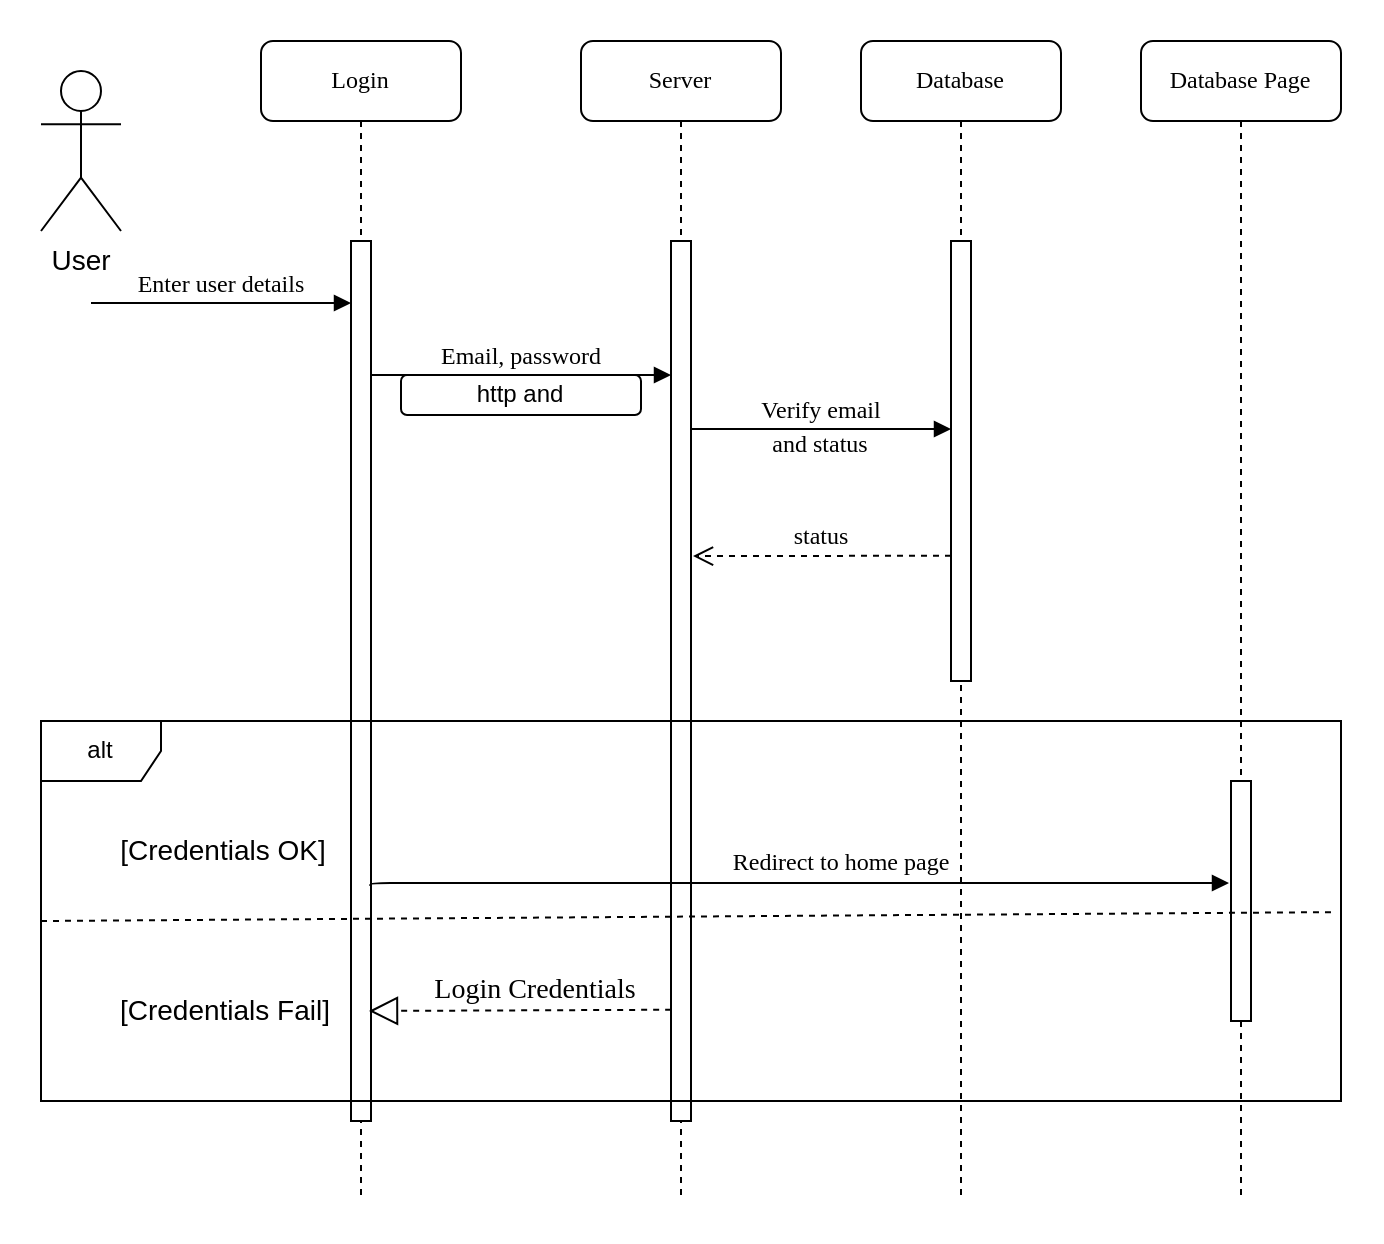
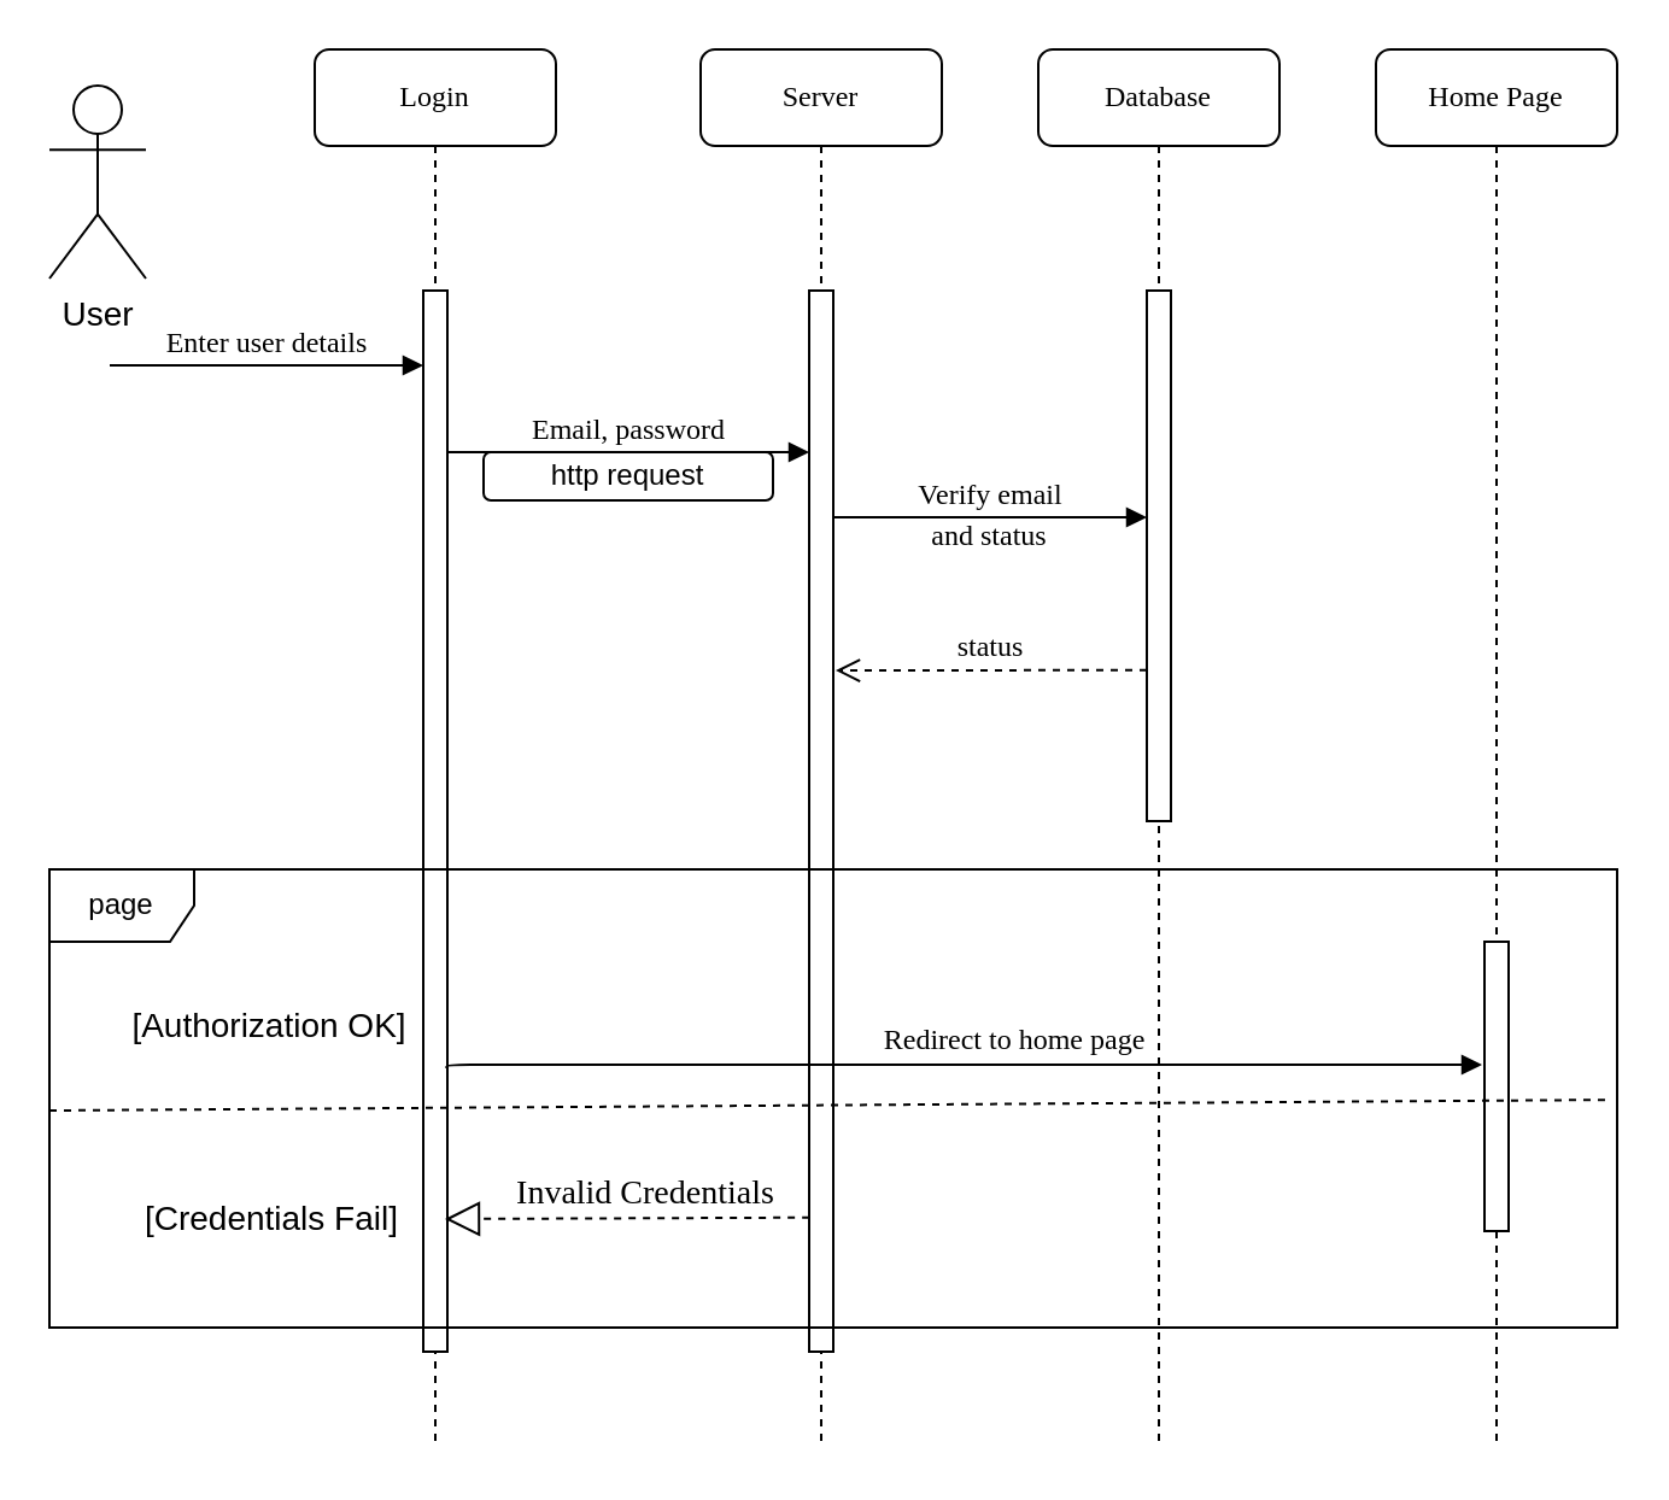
- <mxCell id="8" value="Database Page" style="shape=umlLifeline;perimeter=lifelinePerimeter;whiteSpace=wrap;html=1;container=1;collapsible=0;recursiveResize=0;outlineConnect=0;rounded=1;shadow=0;comic=0;labelBackgroundColor=none;strokeWidth=1;fontFamily=Verdana;fontSize=12;align=center;" parent="1" vertex="1"><mxGeometry x="570" y="20" width="100" height="580" as="geometry" /></mxCell>
+ <mxCell id="8" value="Home Page" style="shape=umlLifeline;perimeter=lifelinePerimeter;whiteSpace=wrap;html=1;container=1;collapsible=0;recursiveResize=0;outlineConnect=0;rounded=1;shadow=0;comic=0;labelBackgroundColor=none;strokeWidth=1;fontFamily=Verdana;fontSize=12;align=center;" parent="1" vertex="1"><mxGeometry x="570" y="20" width="100" height="580" as="geometry" /></mxCell>
- <mxCell id="14" value="http and" style="rounded=1;whiteSpace=wrap;html=1;" parent="1" vertex="1"><mxGeometry x="200" y="187" width="120" height="20" as="geometry" /></mxCell>
+ <mxCell id="14" value="http request" style="rounded=1;whiteSpace=wrap;html=1;" parent="1" vertex="1"><mxGeometry x="200" y="187" width="120" height="20" as="geometry" /></mxCell>
- <mxCell id="15" value="alt" style="shape=umlFrame;whiteSpace=wrap;html=1;pointerEvents=0;" parent="1" vertex="1"><mxGeometry x="20" y="360" width="650" height="190" as="geometry" /></mxCell>
+ <mxCell id="15" value="page" style="shape=umlFrame;whiteSpace=wrap;html=1;pointerEvents=0;" parent="1" vertex="1"><mxGeometry x="20" y="360" width="650" height="190" as="geometry" /></mxCell>
- <mxCell id="18" value="&lt;font style=&quot;font-size: 14px;&quot;&gt;[Credentials OK]&lt;/font&gt;" style="text;strokeColor=none;align=center;fillColor=none;html=1;verticalAlign=middle;whiteSpace=wrap;rounded=0;" parent="1" vertex="1"><mxGeometry x="49" y="410" width="125" height="30" as="geometry" /></mxCell>
+ <mxCell id="18" value="&lt;font style=&quot;font-size: 14px;&quot;&gt;[Authorization OK]&lt;/font&gt;" style="text;strokeColor=none;align=center;fillColor=none;html=1;verticalAlign=middle;whiteSpace=wrap;rounded=0;" parent="1" vertex="1"><mxGeometry x="49" y="410" width="125" height="30" as="geometry" /></mxCell>
- <mxCell id="21" value="&lt;font face=&quot;Verdana&quot; style=&quot;font-size: 14px;&quot;&gt;Login Credentials&lt;/font&gt;" style="text;strokeColor=none;align=center;fillColor=none;html=1;verticalAlign=middle;whiteSpace=wrap;rounded=0;" parent="1" vertex="1"><mxGeometry x="200" y="480" width="135" height="30" as="geometry" /></mxCell>
+ <mxCell id="21" value="&lt;font face=&quot;Verdana&quot; style=&quot;font-size: 14px;&quot;&gt;Invalid Credentials&lt;/font&gt;" style="text;strokeColor=none;align=center;fillColor=none;html=1;verticalAlign=middle;whiteSpace=wrap;rounded=0;" parent="1" vertex="1"><mxGeometry x="200" y="480" width="135" height="30" as="geometry" /></mxCell>
